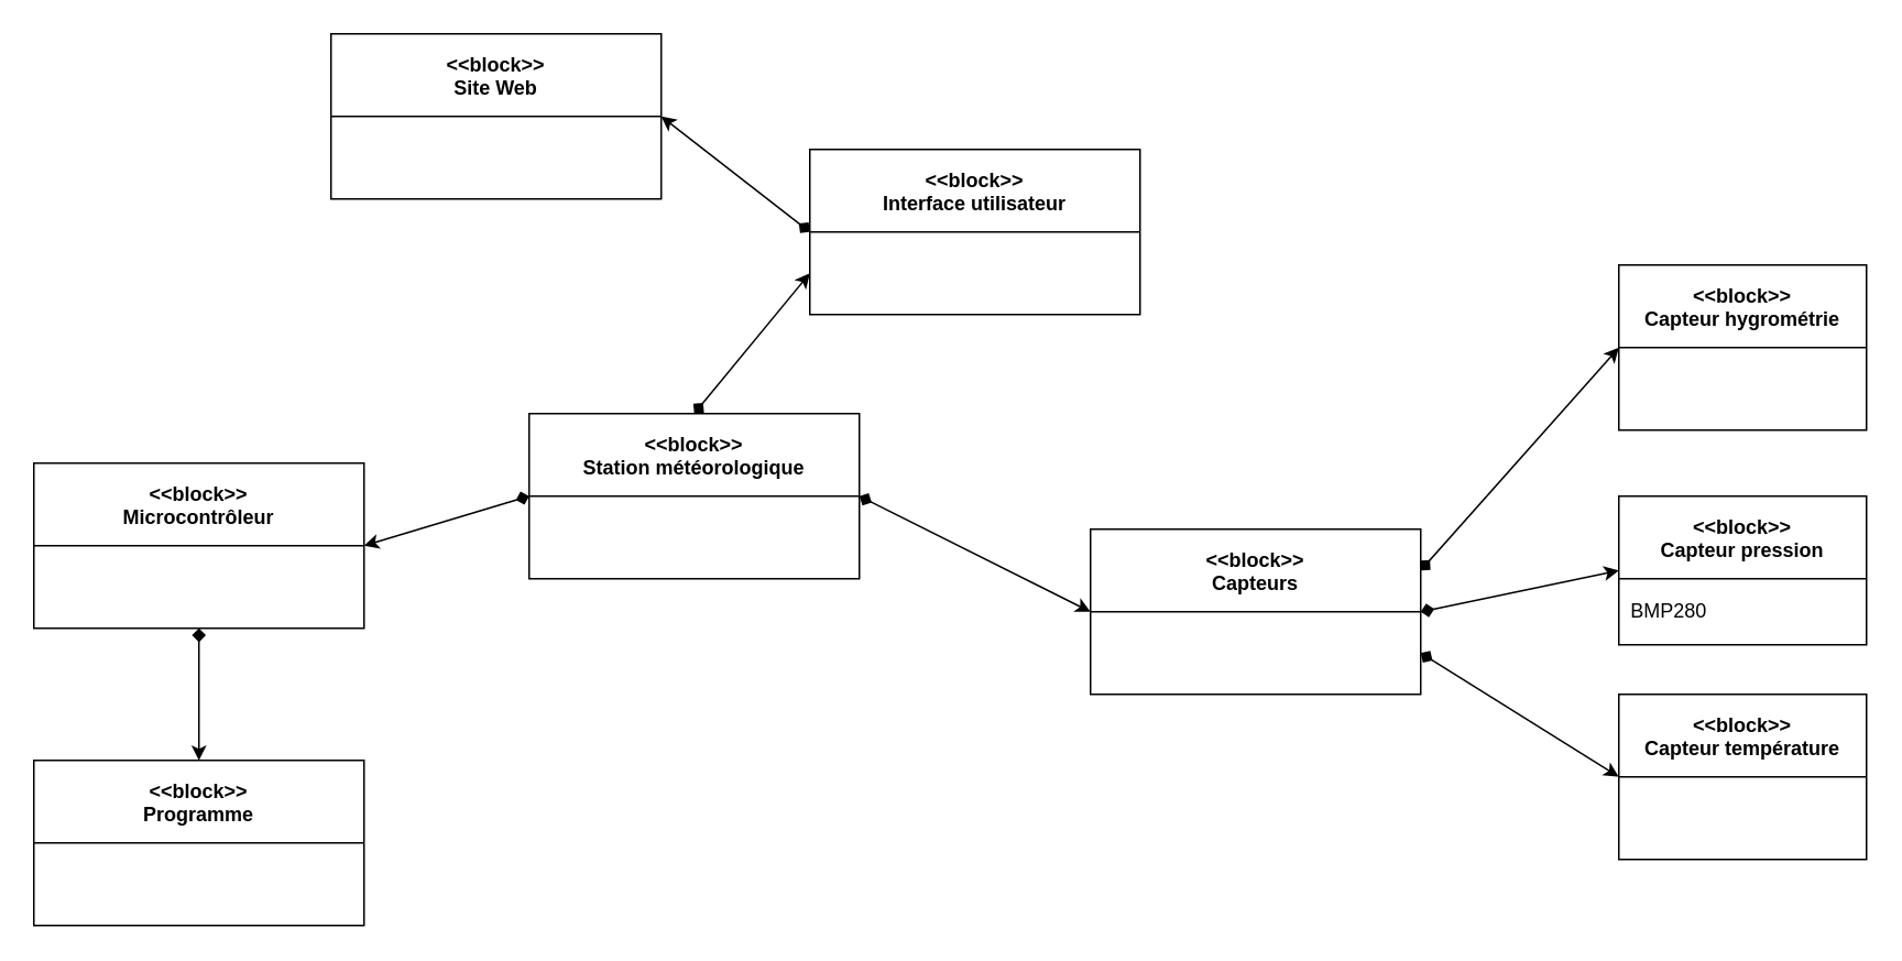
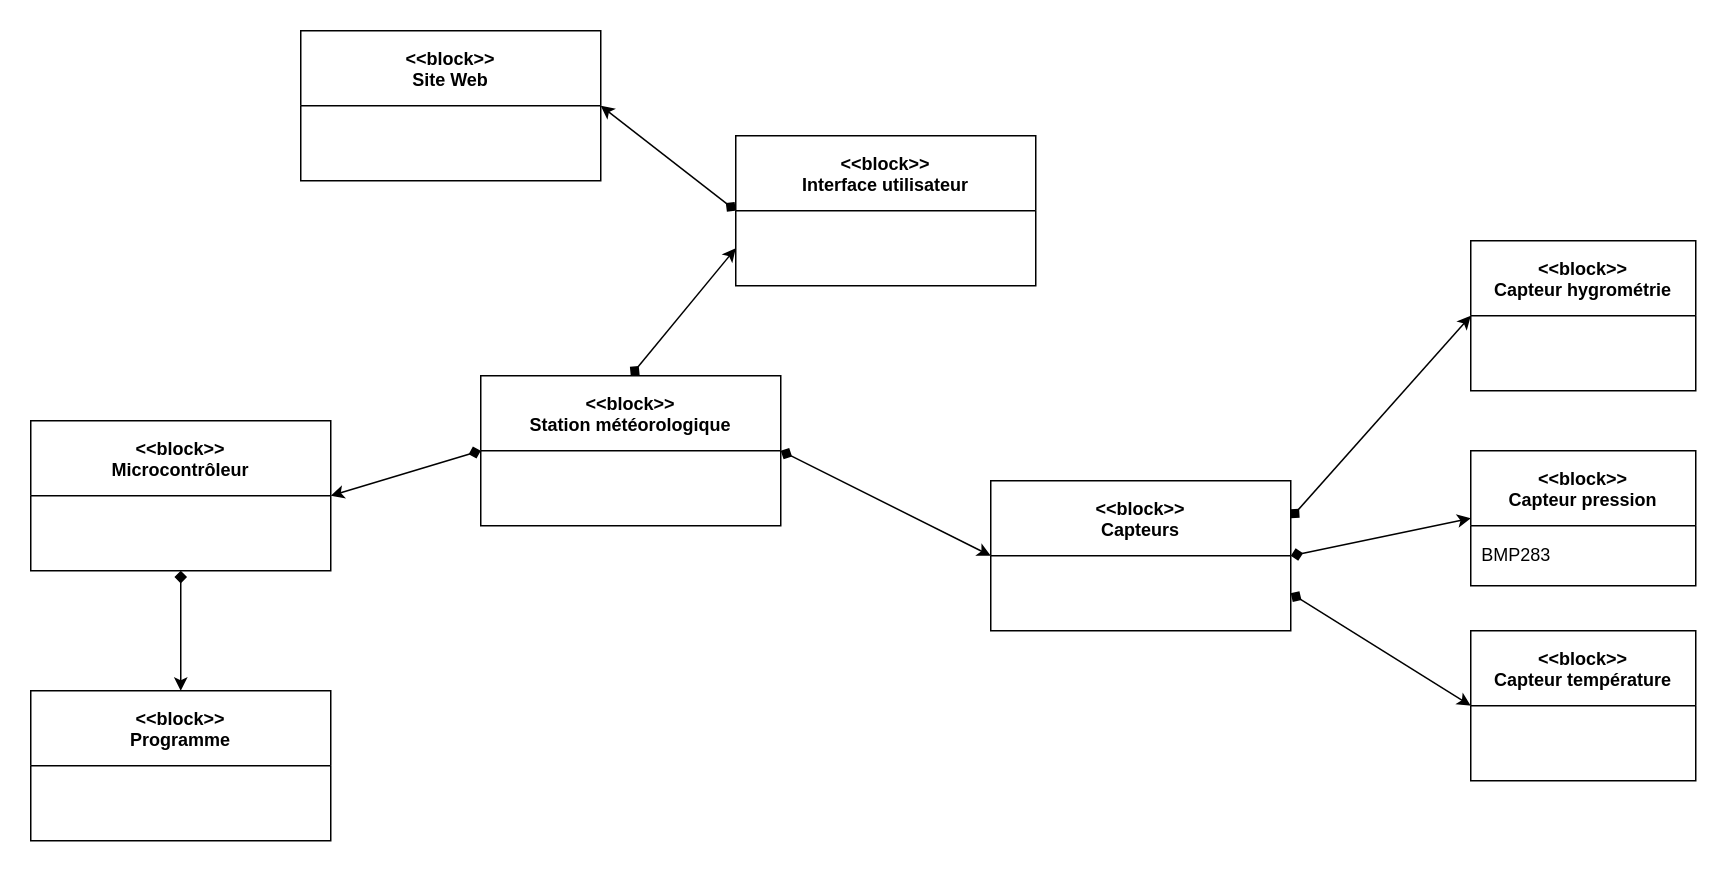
- <mxCell id="15" value="BMP280" style="text;html=1;align=center;verticalAlign=middle;resizable=0;points=[];autosize=1;strokeColor=none;fillColor=none;" vertex="1" parent="14"><mxGeometry y="60" width="60" height="20" as="geometry" /></mxCell>
+ <mxCell id="15" value="BMP283" style="text;html=1;align=center;verticalAlign=middle;resizable=0;points=[];autosize=1;strokeColor=none;fillColor=none;" vertex="1" parent="14"><mxGeometry y="60" width="60" height="20" as="geometry" /></mxCell>
